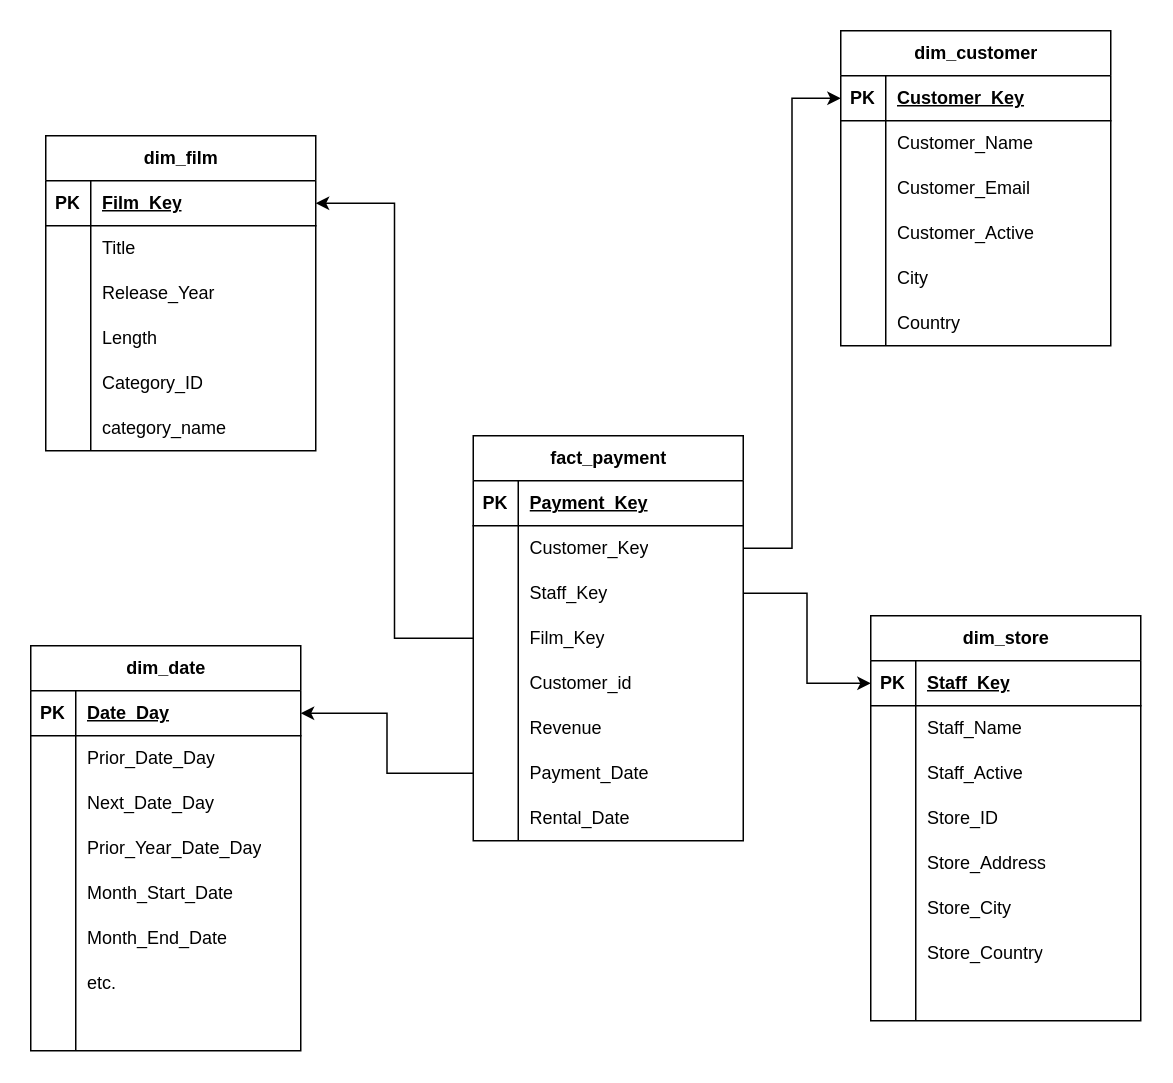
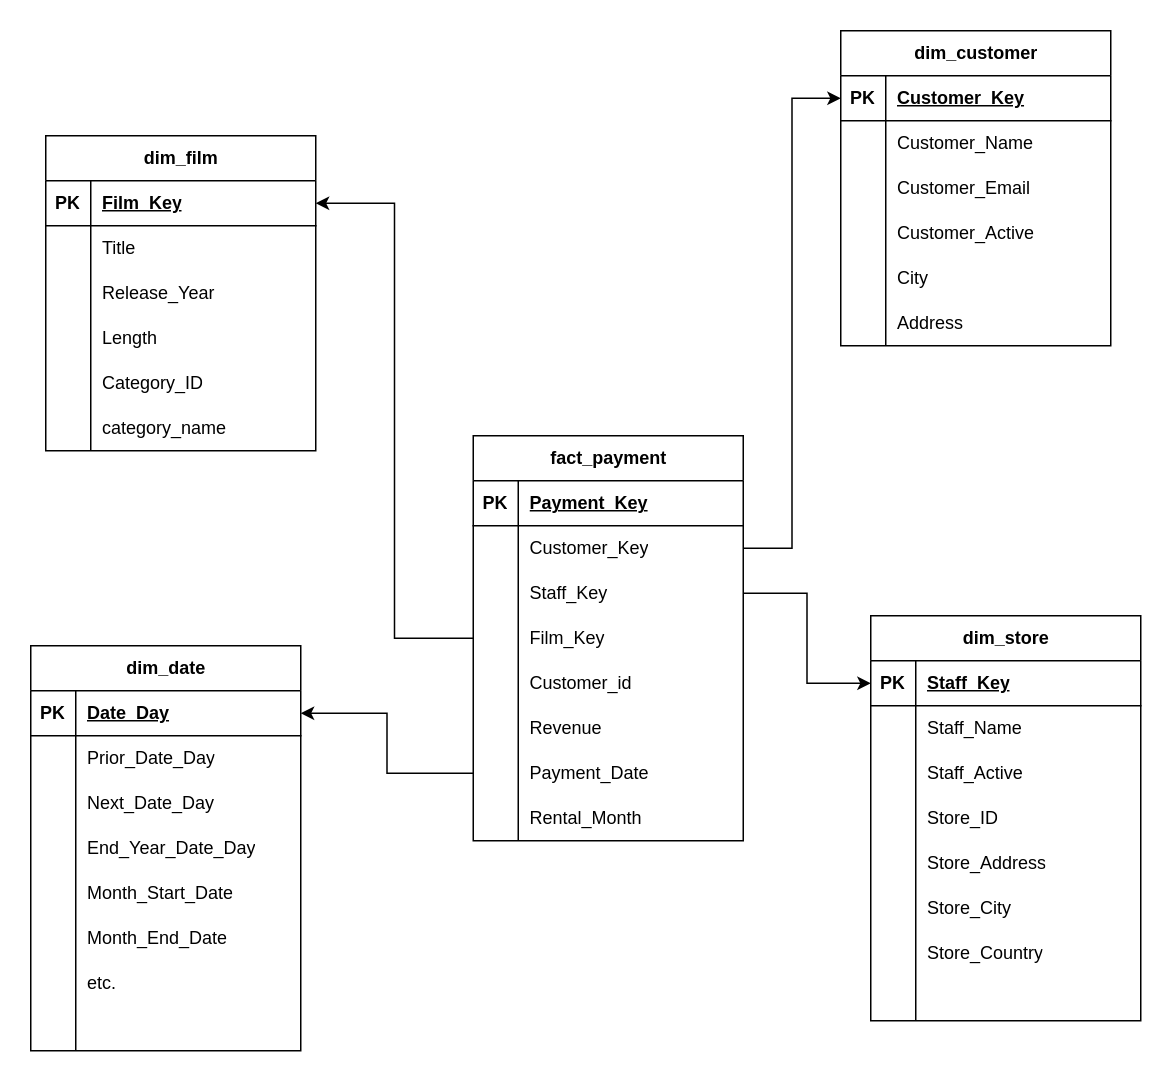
- <mxCell id="65" value="Country" style="shape=partialRectangle;connectable=0;fillColor=none;top=0;left=0;bottom=0;right=0;align=left;spacingLeft=6;overflow=hidden;whiteSpace=wrap;html=1;" parent="63" vertex="1"><mxGeometry x="30" width="150" height="30" as="geometry"><mxRectangle width="150" height="30" as="alternateBounds" /></mxGeometry></mxCell>
+ <mxCell id="65" value="Address" style="shape=partialRectangle;connectable=0;fillColor=none;top=0;left=0;bottom=0;right=0;align=left;spacingLeft=6;overflow=hidden;whiteSpace=wrap;html=1;" parent="63" vertex="1"><mxGeometry x="30" width="150" height="30" as="geometry"><mxRectangle width="150" height="30" as="alternateBounds" /></mxGeometry></mxCell>
- <mxCell id="26" value="Rental_Date" style="shape=partialRectangle;connectable=0;fillColor=none;top=0;left=0;bottom=0;right=0;align=left;spacingLeft=6;overflow=hidden;whiteSpace=wrap;html=1;" parent="24" vertex="1"><mxGeometry x="30" width="150" height="30" as="geometry"><mxRectangle width="150" height="30" as="alternateBounds" /></mxGeometry></mxCell>
+ <mxCell id="26" value="Rental_Month" style="shape=partialRectangle;connectable=0;fillColor=none;top=0;left=0;bottom=0;right=0;align=left;spacingLeft=6;overflow=hidden;whiteSpace=wrap;html=1;" parent="24" vertex="1"><mxGeometry x="30" width="150" height="30" as="geometry"><mxRectangle width="150" height="30" as="alternateBounds" /></mxGeometry></mxCell>
- <mxCell id="104" value="Prior_Year_Date_Day" style="shape=partialRectangle;connectable=0;fillColor=none;top=0;left=0;bottom=0;right=0;align=left;spacingLeft=6;overflow=hidden;whiteSpace=wrap;html=1;" parent="102" vertex="1"><mxGeometry x="30" width="150" height="30" as="geometry"><mxRectangle width="150" height="30" as="alternateBounds" /></mxGeometry></mxCell>
+ <mxCell id="104" value="End_Year_Date_Day" style="shape=partialRectangle;connectable=0;fillColor=none;top=0;left=0;bottom=0;right=0;align=left;spacingLeft=6;overflow=hidden;whiteSpace=wrap;html=1;" parent="102" vertex="1"><mxGeometry x="30" width="150" height="30" as="geometry"><mxRectangle width="150" height="30" as="alternateBounds" /></mxGeometry></mxCell>
